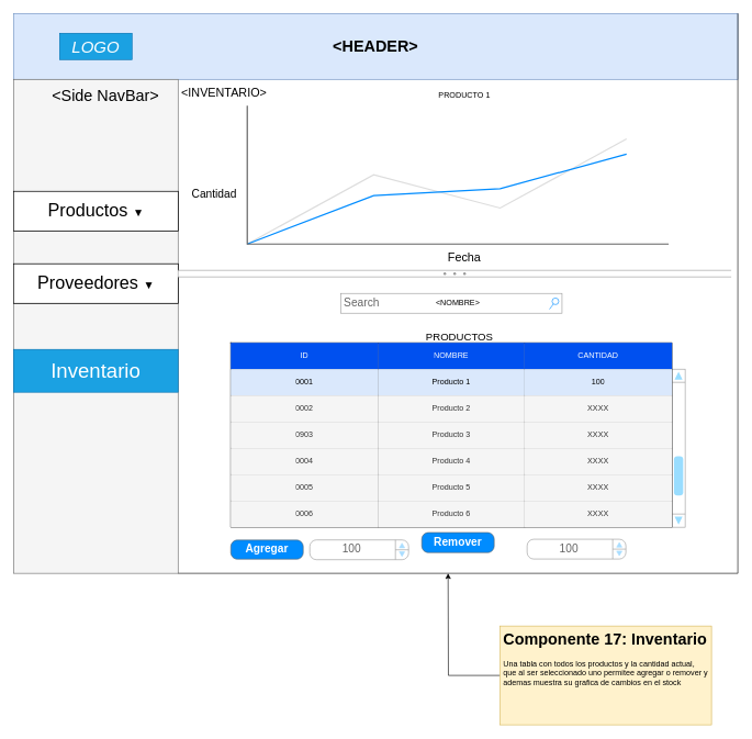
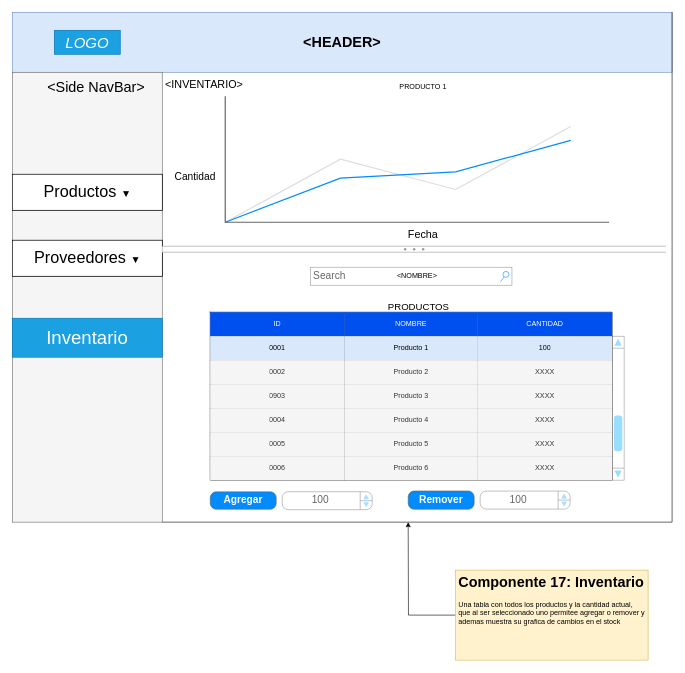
- <mxCell id="49" value="Remover" style="strokeWidth=1;shadow=0;dashed=0;align=center;html=1;shape=mxgraph.mockup.buttons.button;strokeColor=#666666;fontColor=#ffffff;mainText=;buttonStyle=round;fontSize=17;fontStyle=1;fillColor=#008cff;whiteSpace=wrap;" vertex="1" parent="1"><mxGeometry x="640" y="808" width="110" height="30.5" as="geometry" /></mxCell>
+ <mxCell id="49" value="Remover" style="strokeWidth=1;shadow=0;dashed=0;align=center;html=1;shape=mxgraph.mockup.buttons.button;strokeColor=#666666;fontColor=#ffffff;mainText=;buttonStyle=round;fontSize=17;fontStyle=1;fillColor=#008cff;whiteSpace=wrap;" vertex="1" parent="1"><mxGeometry x="680" y="818" width="110" height="30.5" as="geometry" /></mxCell>
